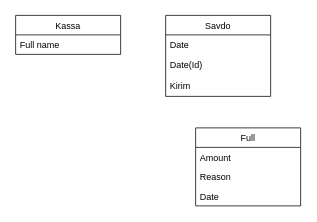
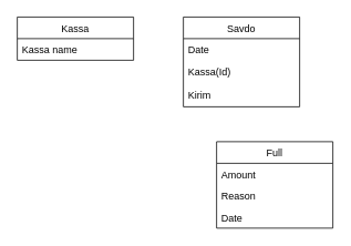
- <mxCell id="7" value="Full name" style="text;strokeColor=none;fillColor=none;align=left;verticalAlign=top;spacingLeft=4;spacingRight=4;overflow=hidden;rotatable=0;points=[[0,0.5],[1,0.5]];portConstraint=eastwest;" parent="6" vertex="1"><mxGeometry y="26" width="140" height="26" as="geometry" /></mxCell>
+ <mxCell id="7" value="Kassa name" style="text;strokeColor=none;fillColor=none;align=left;verticalAlign=top;spacingLeft=4;spacingRight=4;overflow=hidden;rotatable=0;points=[[0,0.5],[1,0.5]];portConstraint=eastwest;" parent="6" vertex="1"><mxGeometry y="26" width="140" height="26" as="geometry" /></mxCell>
- <mxCell id="4" value="Date(Id)" style="text;strokeColor=none;fillColor=none;align=left;verticalAlign=top;spacingLeft=4;spacingRight=4;overflow=hidden;rotatable=0;points=[[0,0.5],[1,0.5]];portConstraint=eastwest;" parent="2" vertex="1"><mxGeometry y="52" width="140" height="28" as="geometry" /></mxCell>
+ <mxCell id="4" value="Kassa(Id)" style="text;strokeColor=none;fillColor=none;align=left;verticalAlign=top;spacingLeft=4;spacingRight=4;overflow=hidden;rotatable=0;points=[[0,0.5],[1,0.5]];portConstraint=eastwest;" parent="2" vertex="1"><mxGeometry y="52" width="140" height="28" as="geometry" /></mxCell>
